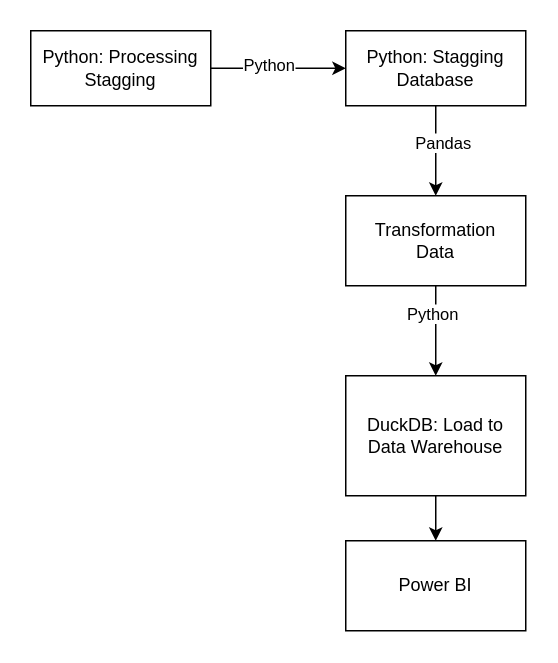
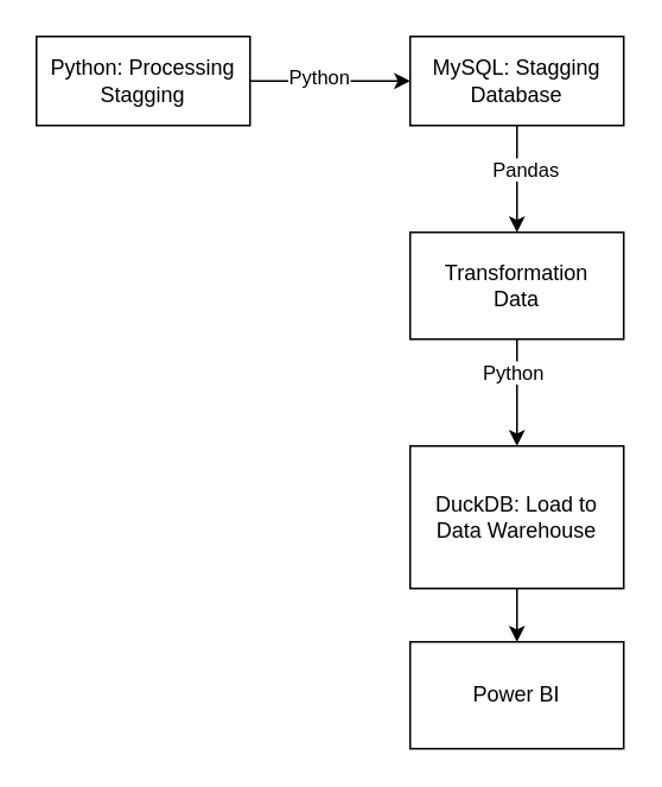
- <mxCell id="5" value="Python: Stagging&lt;div&gt;Database&lt;/div&gt;" style="rounded=0;whiteSpace=wrap;html=1;" parent="1" vertex="1"><mxGeometry x="230" y="20" width="120" height="50" as="geometry" /></mxCell>
+ <mxCell id="5" value="MySQL: Stagging&lt;div&gt;Database&lt;/div&gt;" style="rounded=0;whiteSpace=wrap;html=1;" parent="1" vertex="1"><mxGeometry x="230" y="20" width="120" height="50" as="geometry" /></mxCell>
